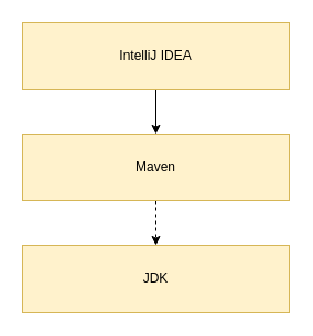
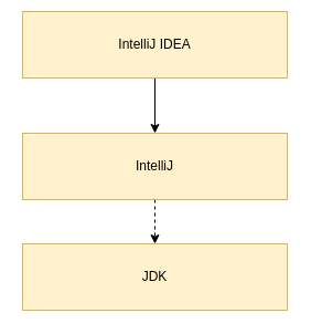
- <mxCell id="6" value="IntelliJ IDEA" style="rounded=0;whiteSpace=wrap;html=1;fillColor=#fff2cc;strokeColor=#d6b656;" vertex="1" parent="1"><mxGeometry x="20" y="20" width="240" height="60" as="geometry" /></mxCell>
+ <mxCell id="6" value="IntelliJ IDEA" style="rounded=0;whiteSpace=wrap;html=1;fillColor=#fff2cc;strokeColor=#d6b656;" vertex="1" parent="1"><mxGeometry x="20" y="10" width="240" height="60" as="geometry" /></mxCell>
- <mxCell id="4" value="Maven" style="rounded=0;whiteSpace=wrap;html=1;fillColor=#fff2cc;strokeColor=#d6b656;" vertex="1" parent="1"><mxGeometry x="20" y="120" width="240" height="60" as="geometry" /></mxCell>
+ <mxCell id="4" value="IntelliJ" style="rounded=0;whiteSpace=wrap;html=1;fillColor=#fff2cc;strokeColor=#d6b656;" vertex="1" parent="1"><mxGeometry x="20" y="120" width="240" height="60" as="geometry" /></mxCell>
